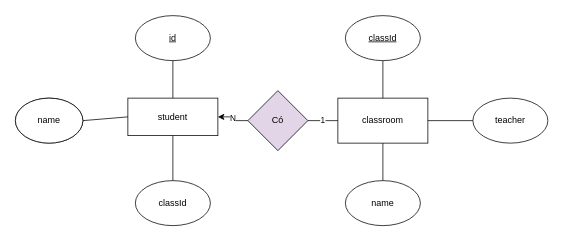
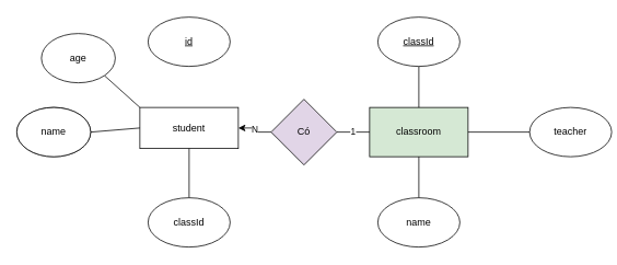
+ <mxCell id="10" value="age" style="ellipse;whiteSpace=wrap;html=1;" vertex="1" parent="1"><mxGeometry x="50" y="40" width="90" height="60" as="geometry" /></mxCell>
- <mxCell id="4" value="" style="endArrow=none;html=1;rounded=0;entryX=0.5;entryY=1;entryDx=0;entryDy=0;exitX=0.5;exitY=0;exitDx=0;exitDy=0;" edge="1" parent="1" source="2" target="5"><mxGeometry width="50" height="50" relative="1" as="geometry"><mxPoint x="220" y="120" as="sourcePoint" /><mxPoint x="270" y="70" as="targetPoint" /></mxGeometry></mxCell>
+ <mxCell id="8" value="" style="endArrow=none;html=1;rounded=0;entryX=0;entryY=0;entryDx=0;entryDy=0;exitX=1;exitY=1;exitDx=0;exitDy=0;" edge="1" parent="1" source="10" target="2"><mxGeometry width="50" height="50" relative="1" as="geometry"><mxPoint x="120" y="130" as="sourcePoint" /><mxPoint x="170" y="80" as="targetPoint" /></mxGeometry></mxCell>
- <mxCell id="3" value="classroom" style="rounded=0;whiteSpace=wrap;html=1;" vertex="1" parent="1"><mxGeometry x="450" y="130" width="120" height="60" as="geometry" /></mxCell>
+ <mxCell id="3" value="classroom" style="rounded=0;whiteSpace=wrap;html=1;fillColor=#d5e8d4;" vertex="1" parent="1"><mxGeometry x="450" y="130" width="120" height="60" as="geometry" /></mxCell>
- <mxCell id="20" value="teacher" style="ellipse;whiteSpace=wrap;html=1;" vertex="1" parent="1"><mxGeometry x="630" y="130" width="100" height="60" as="geometry" /></mxCell>
+ <mxCell id="20" value="teacher" style="ellipse;whiteSpace=wrap;html=1;" vertex="1" parent="1"><mxGeometry x="645" y="130" width="100" height="60" as="geometry" /></mxCell>
